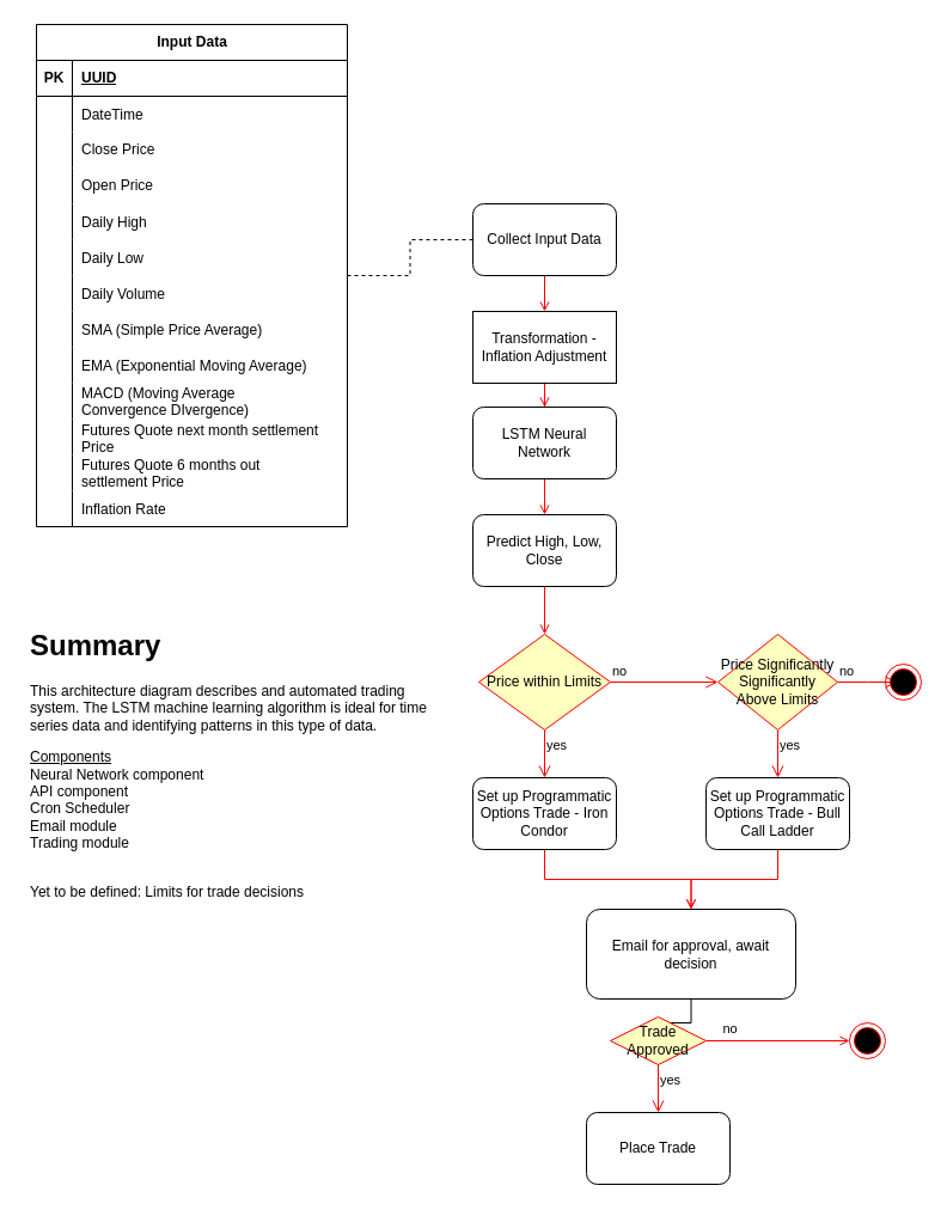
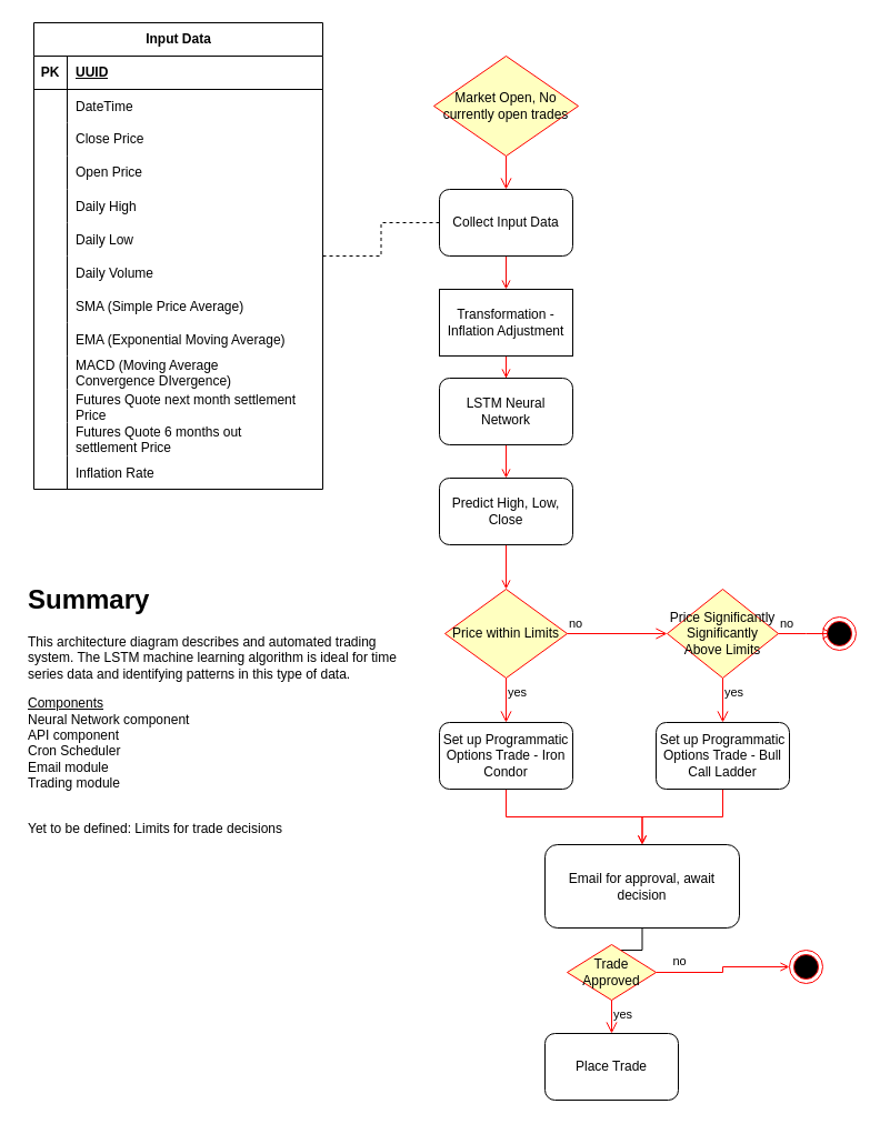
+ <mxCell id="62" value="Market Open, No currently open trades" style="rhombus;whiteSpace=wrap;html=1;fontColor=#000000;fillColor=#ffffc0;strokeColor=#ff0000;" vertex="1" parent="1"><mxGeometry x="390" y="50" width="130" height="90" as="geometry" /></mxCell>
+ <mxCell id="63" value="" style="edgeStyle=orthogonalEdgeStyle;html=1;align=left;verticalAlign=top;endArrow=open;endSize=8;strokeColor=#ff0000;rounded=0;" edge="1" source="62" parent="1" target="44"><mxGeometry x="-1" relative="1" as="geometry"><mxPoint x="540" y="120" as="targetPoint" /></mxGeometry></mxCell>
- <mxCell id="67" value="Trade Approved" style="rhombus;whiteSpace=wrap;html=1;fontColor=#000000;fillColor=#ffffc0;strokeColor=#ff0000;" vertex="1" parent="1"><mxGeometry x="510" y="850" width="80" height="40" as="geometry" /></mxCell>
+ <mxCell id="67" value="Trade Approved" style="rhombus;whiteSpace=wrap;html=1;fontColor=#000000;fillColor=#ffffc0;strokeColor=#ff0000;" vertex="1" parent="1"><mxGeometry x="510" y="850" width="80" height="50" as="geometry" /></mxCell>
